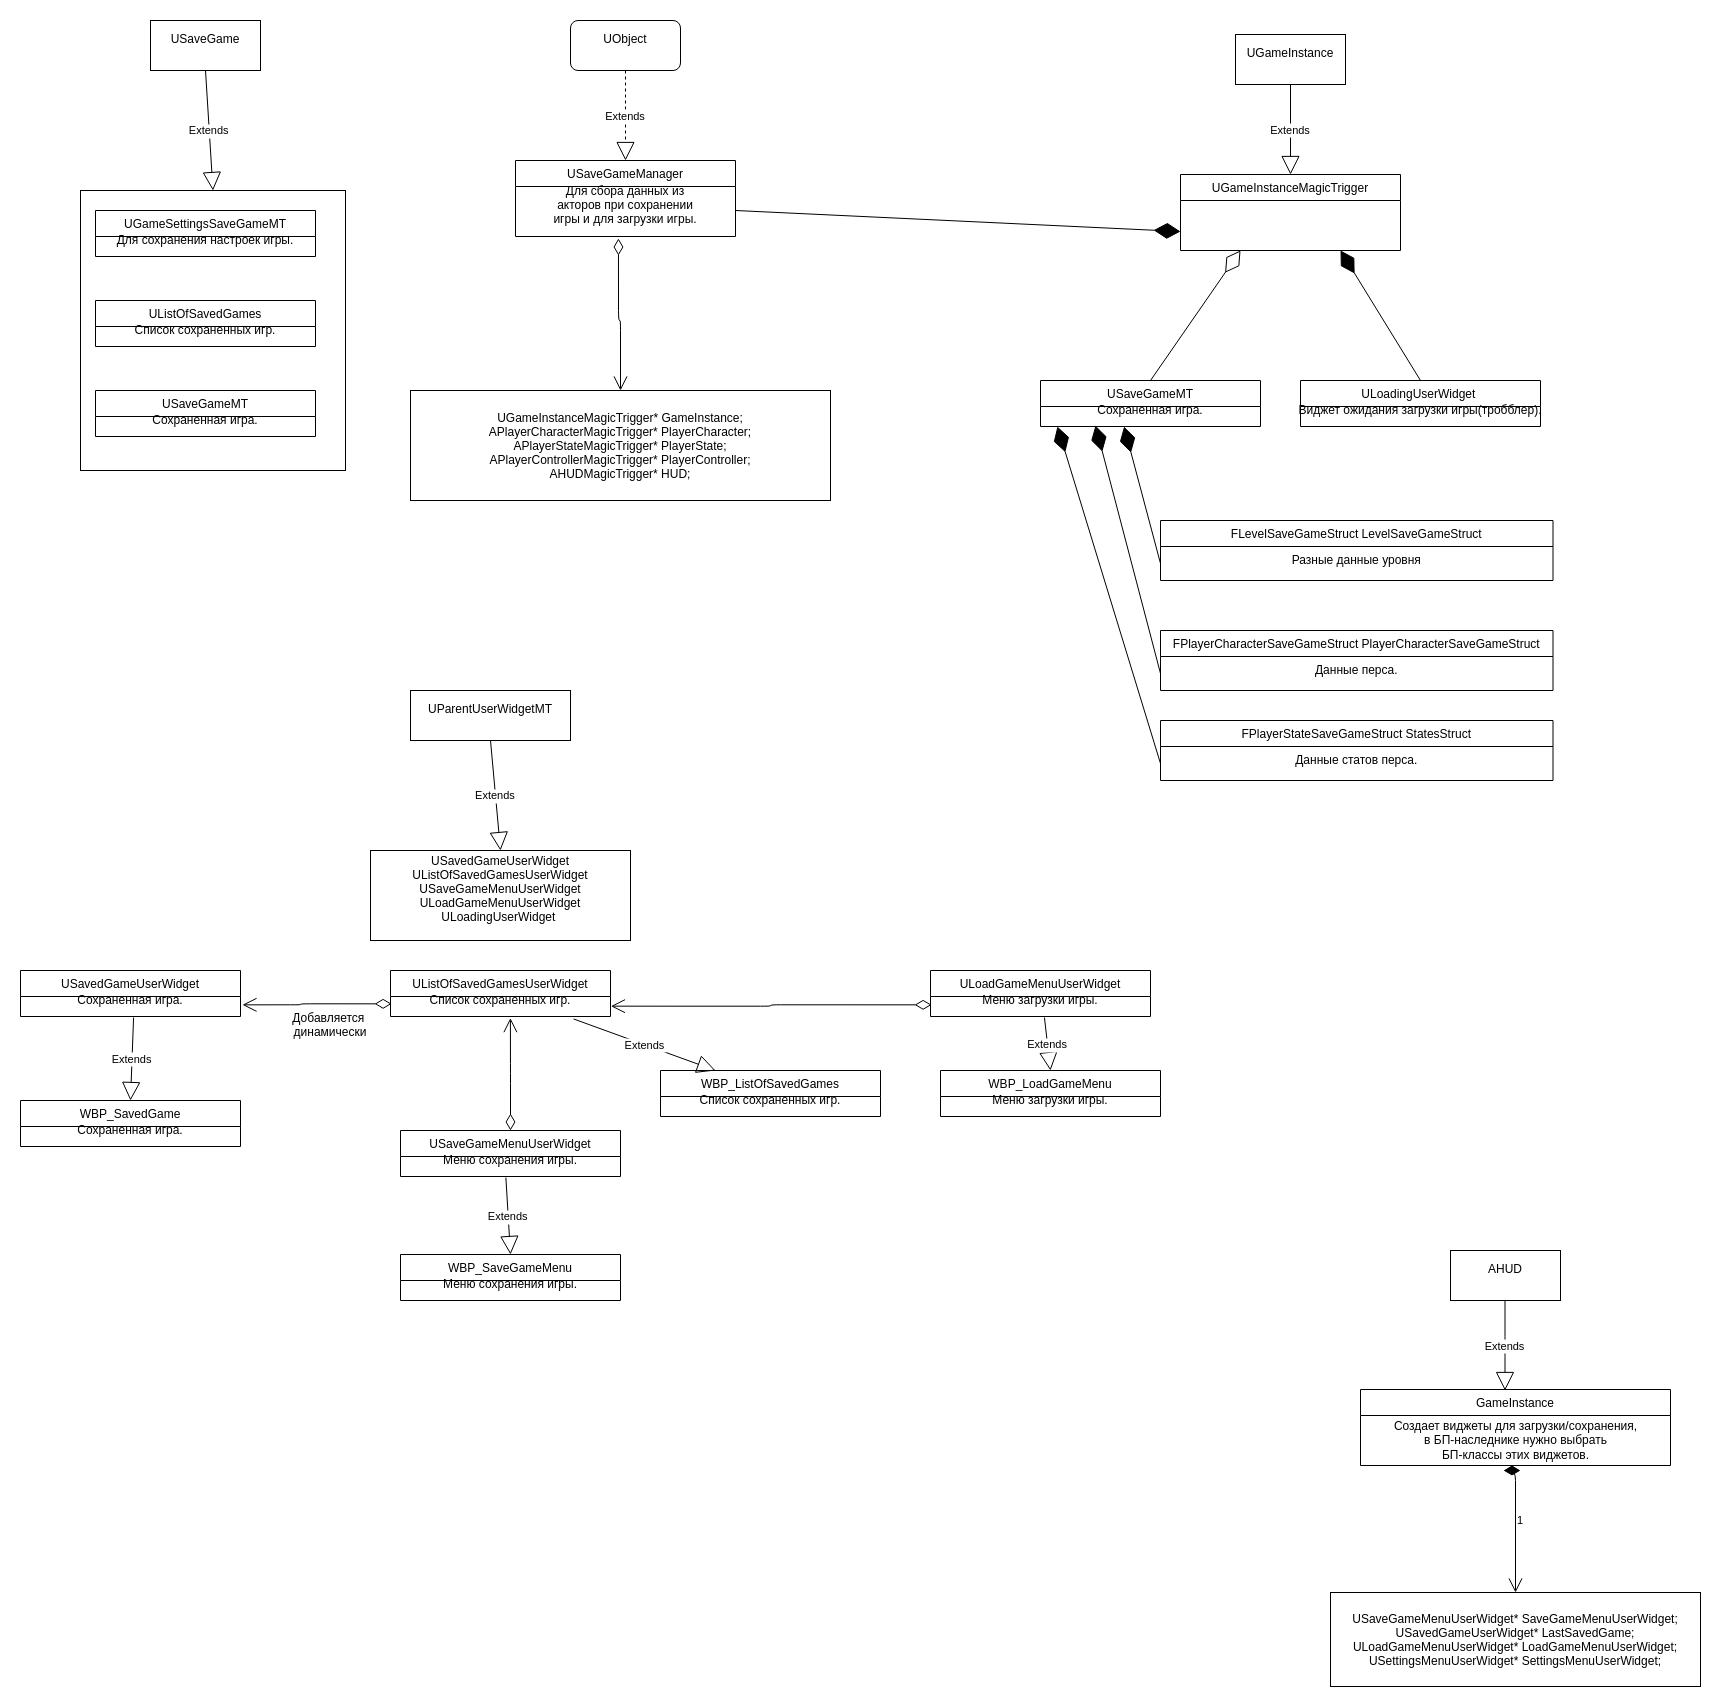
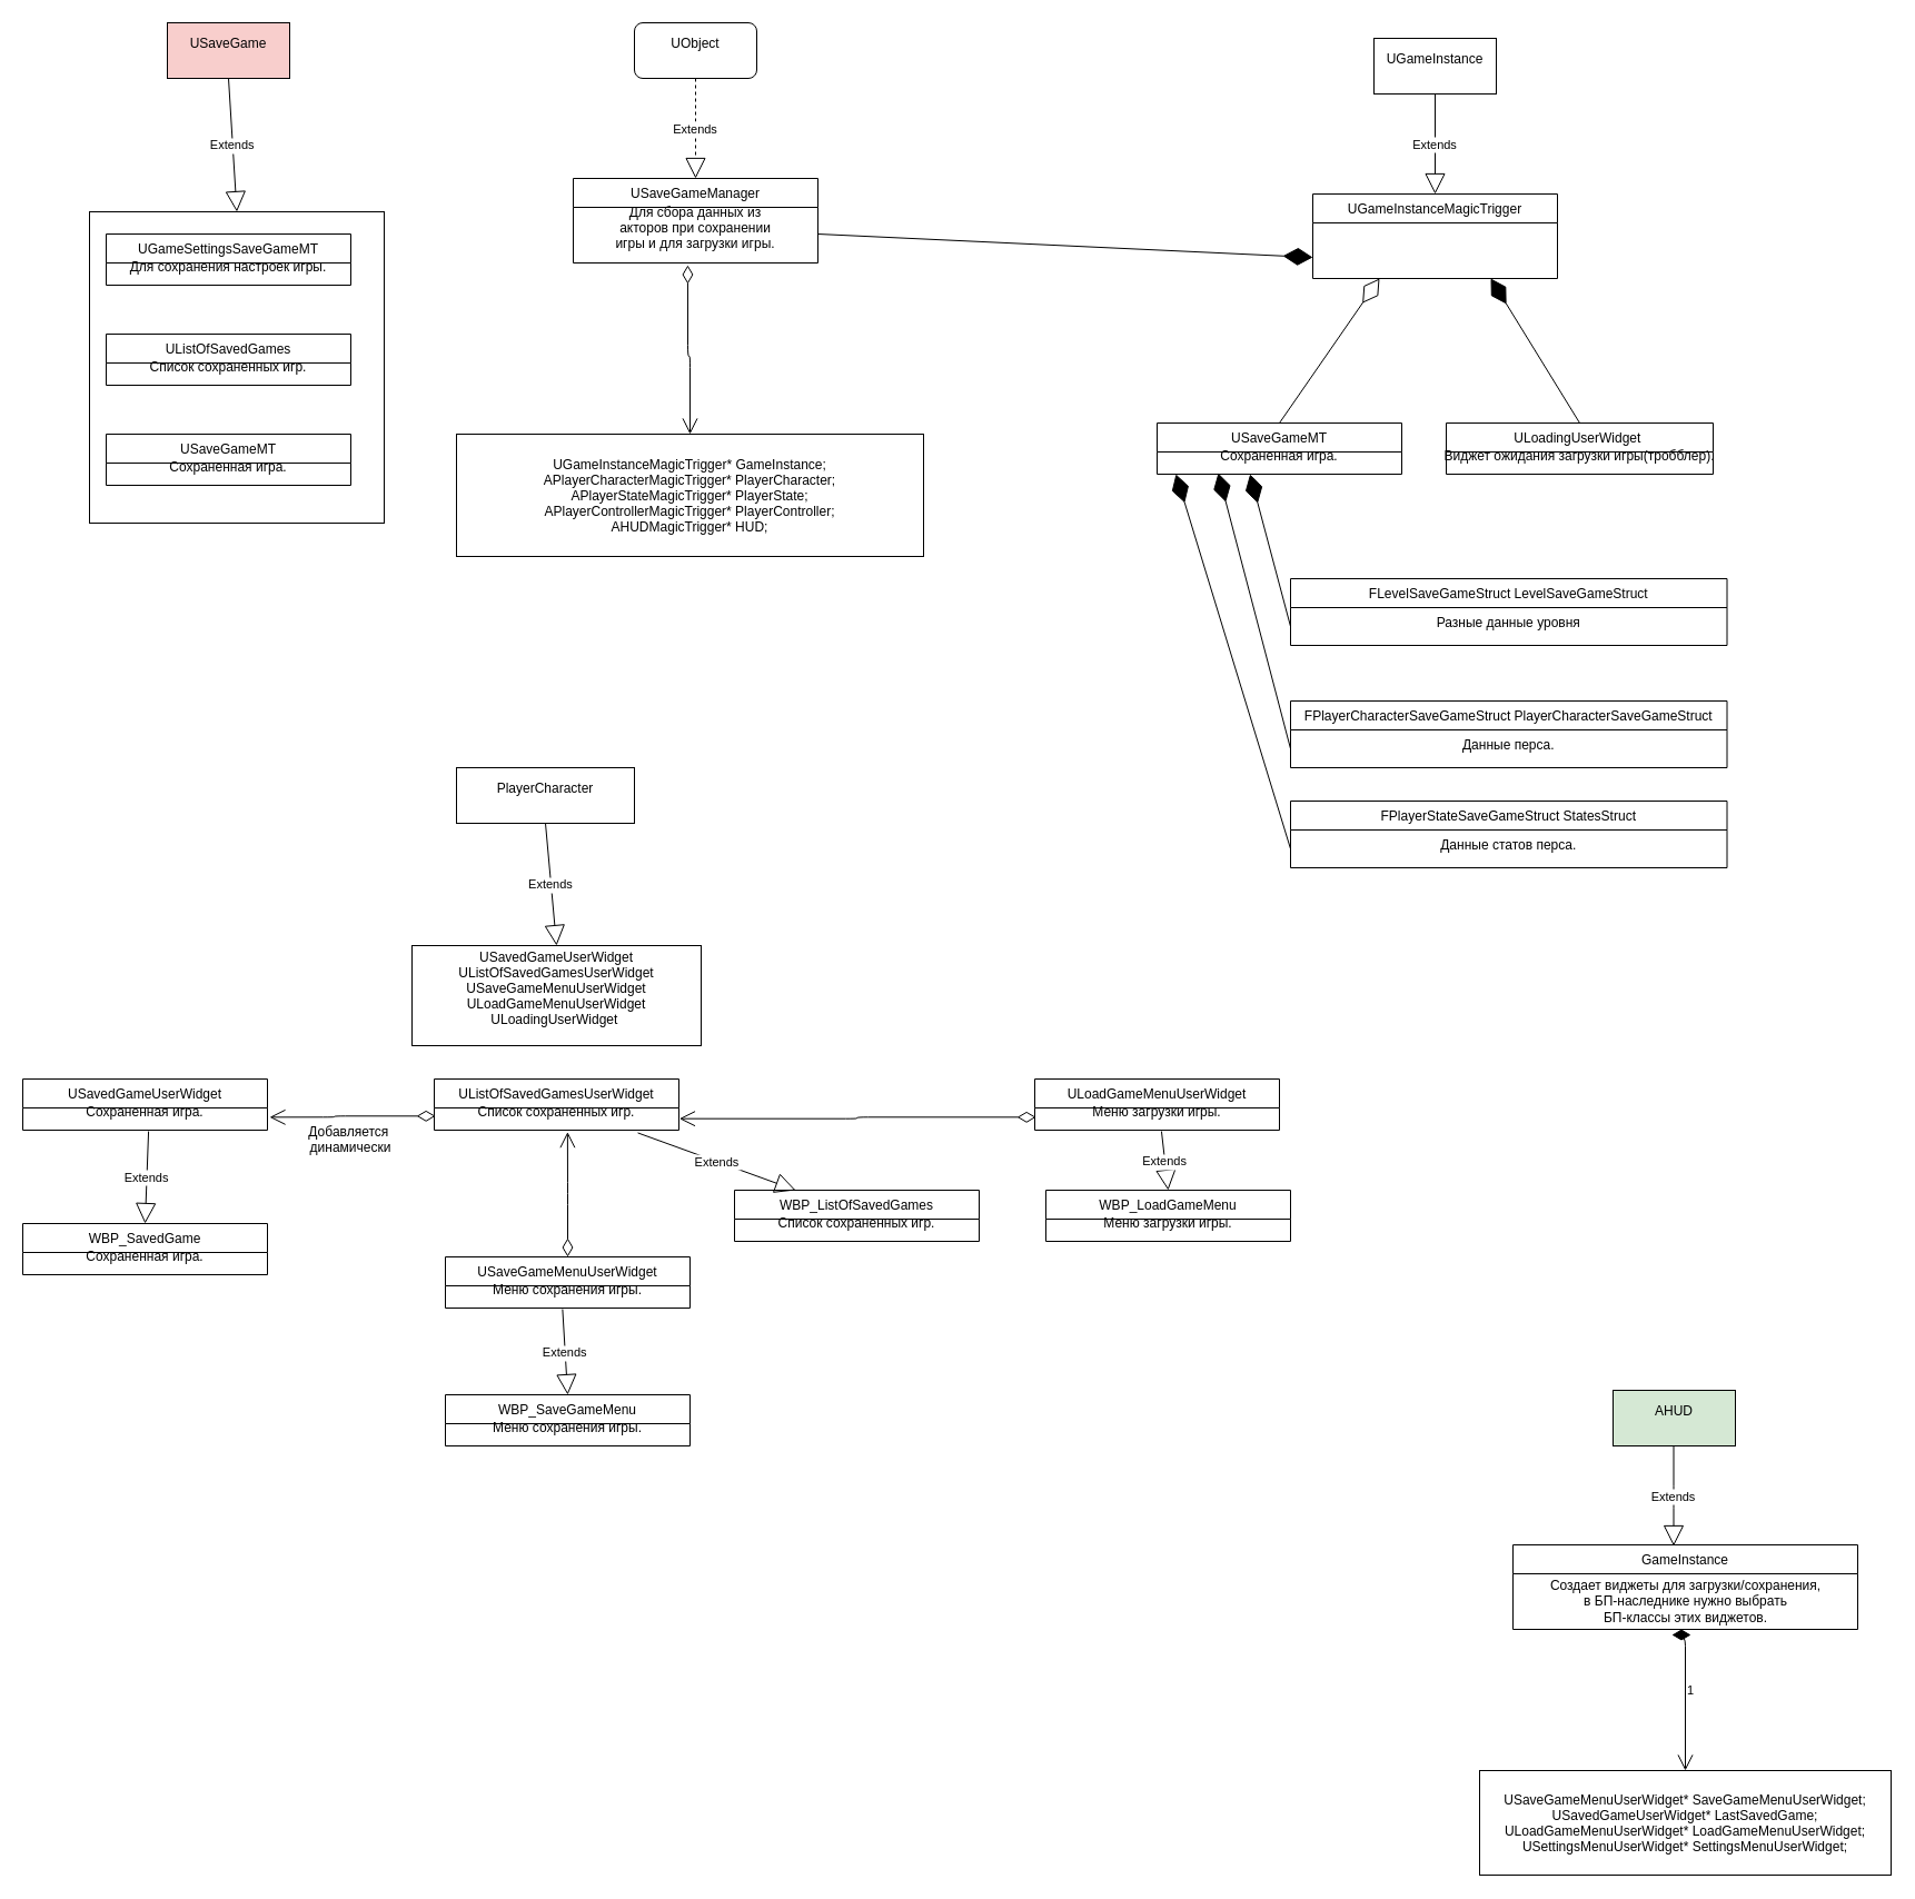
- <mxCell id="5" value="USaveGame&#10;" style="fontStyle=0" parent="1" vertex="1"><mxGeometry x="150" y="20" width="110" height="50" as="geometry" /></mxCell>
+ <mxCell id="5" value="USaveGame&#10;" style="fontStyle=0;fillColor=#f8cecc;" parent="1" vertex="1"><mxGeometry x="150" y="20" width="110" height="50" as="geometry" /></mxCell>
- <mxCell id="16" value="UParentUserWidgetMT&#10;" style="fontStyle=0" parent="1" vertex="1"><mxGeometry x="410" y="690" width="160" height="50" as="geometry" /></mxCell>
+ <mxCell id="16" value="PlayerCharacter&#10;" style="fontStyle=0" parent="1" vertex="1"><mxGeometry x="410" y="690" width="160" height="50" as="geometry" /></mxCell>
- <mxCell id="26" value="Добавляется &#10;динамически&#10;" style="text;align=center;verticalAlign=middle;resizable=0;points=[];autosize=1;strokeColor=none;fontStyle=0" parent="1" vertex="1"><mxGeometry x="285" y="1016" width="90" height="30" as="geometry" /></mxCell>
+ <mxCell id="26" value="Добавляется &#10;динамически&#10;" style="text;align=center;verticalAlign=middle;resizable=0;points=[];autosize=1;strokeColor=none;fontStyle=0" parent="1" vertex="1"><mxGeometry x="270" y="1016" width="90" height="30" as="geometry" /></mxCell>
- <mxCell id="39" value="AHUD&#10;" style="labelBorderColor=none;verticalAlign=middle;fontStyle=0" parent="1" vertex="1"><mxGeometry x="1450" y="1250" width="110" height="50" as="geometry" /></mxCell>
+ <mxCell id="39" value="AHUD&#10;" style="labelBorderColor=none;verticalAlign=middle;fontStyle=0;fillColor=#d5e8d4;" parent="1" vertex="1"><mxGeometry x="1450" y="1250" width="110" height="50" as="geometry" /></mxCell>
